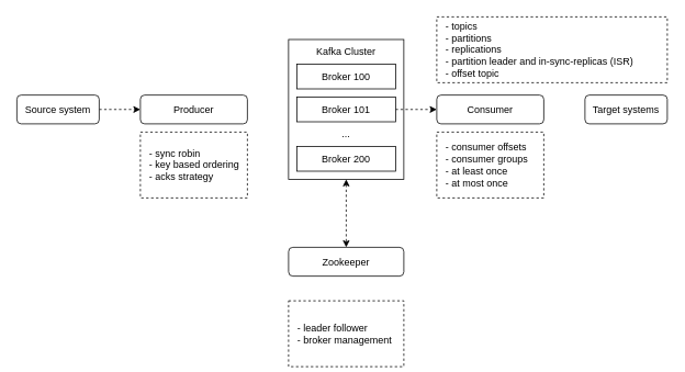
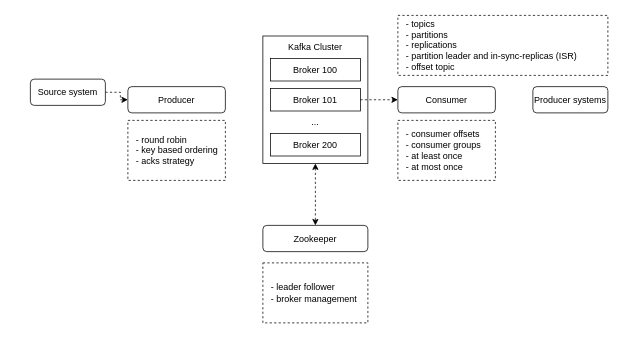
- <mxCell id="12" value="Source system" style="rounded=1;whiteSpace=wrap;html=1;" vertex="1" parent="1"><mxGeometry x="20" y="115" width="100" height="35" as="geometry" /></mxCell>
+ <mxCell id="12" value="Source system" style="rounded=1;whiteSpace=wrap;html=1;" vertex="1" parent="1"><mxGeometry x="40" y="105" width="100" height="35" as="geometry" /></mxCell>
- <mxCell id="13" value="Target systems" style="rounded=1;whiteSpace=wrap;html=1;" vertex="1" parent="1"><mxGeometry x="710" y="115" width="100" height="35" as="geometry" /></mxCell>
+ <mxCell id="13" value="Producer systems" style="rounded=1;whiteSpace=wrap;html=1;" vertex="1" parent="1"><mxGeometry x="710" y="115" width="100" height="35" as="geometry" /></mxCell>
- <mxCell id="15" value="- sync robin&lt;br&gt;- key based ordering&lt;br&gt;- acks strategy" style="rounded=0;whiteSpace=wrap;html=1;align=left;dashed=1;perimeterSpacing=0;strokeWidth=1;labelBorderColor=none;spacingLeft=9;" vertex="1" parent="1"><mxGeometry x="170" y="160" width="130" height="80" as="geometry" /></mxCell>
+ <mxCell id="15" value="- round robin&lt;br&gt;- key based ordering&lt;br&gt;- acks strategy" style="rounded=0;whiteSpace=wrap;html=1;align=left;dashed=1;perimeterSpacing=0;strokeWidth=1;labelBorderColor=none;spacingLeft=9;" vertex="1" parent="1"><mxGeometry x="170" y="160" width="130" height="80" as="geometry" /></mxCell>
- <mxCell id="17" value="- leader follower&lt;br&gt;- broker management" style="rounded=0;whiteSpace=wrap;html=1;align=left;dashed=1;perimeterSpacing=0;strokeWidth=1;labelBorderColor=none;spacingLeft=9;" vertex="1" parent="1"><mxGeometry x="350" y="365" width="140" height="80" as="geometry" /></mxCell>
+ <mxCell id="17" value="- leader follower&lt;br&gt;- broker management" style="rounded=0;whiteSpace=wrap;html=1;align=left;dashed=1;perimeterSpacing=0;strokeWidth=1;labelBorderColor=none;spacingLeft=9;" vertex="1" parent="1"><mxGeometry x="350" y="350" width="140" height="80" as="geometry" /></mxCell>
